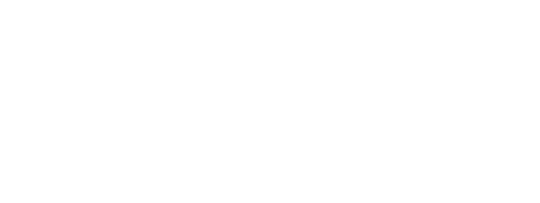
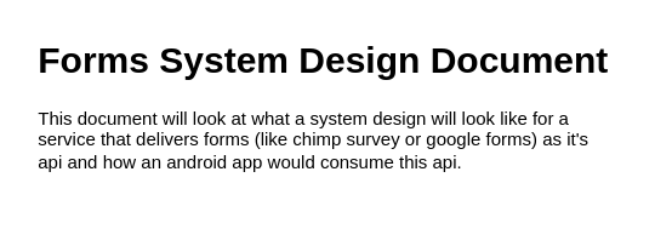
+ <mxCell id="2" value="&lt;h1&gt;Forms System Design Document&lt;/h1&gt;&lt;p&gt;This document will look at what a system design will look like for a service that delivers forms (like chimp survey or google forms) as it's api and how an android app would consume this api.&lt;/p&gt;" style="text;html=1;strokeColor=none;fillColor=none;spacing=5;spacingTop=-20;whiteSpace=wrap;overflow=hidden;rounded=0;" vertex="1" parent="1"><mxGeometry x="20" y="20" width="390" height="120" as="geometry" /></mxCell>
